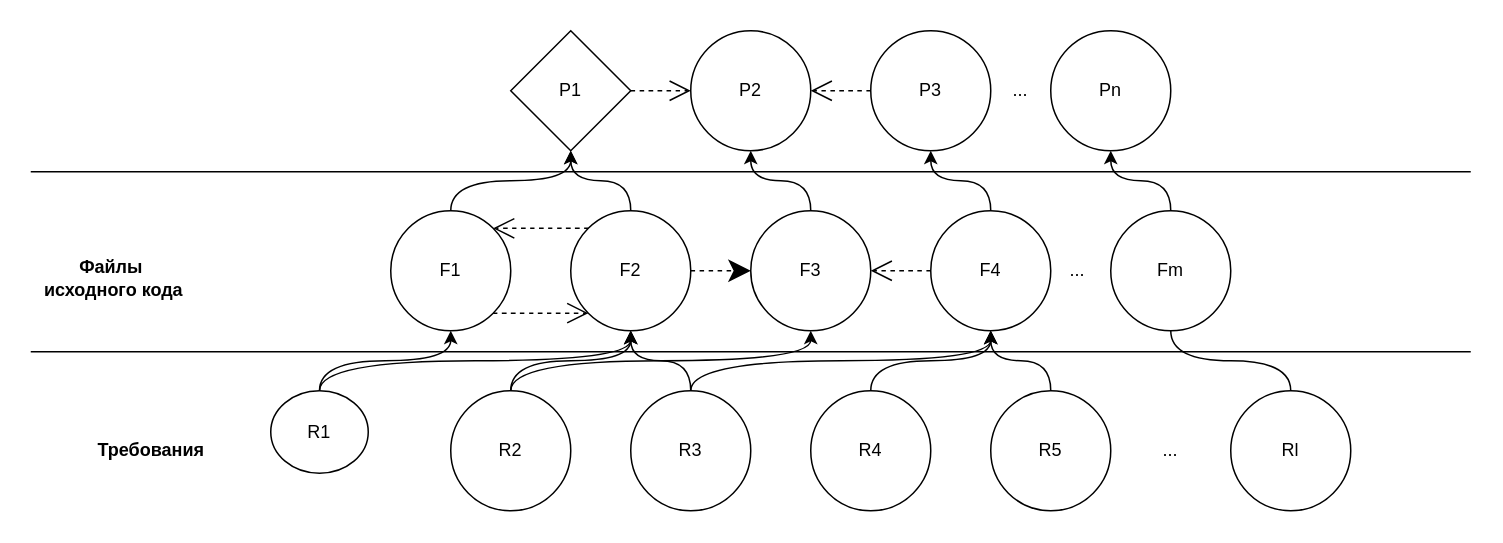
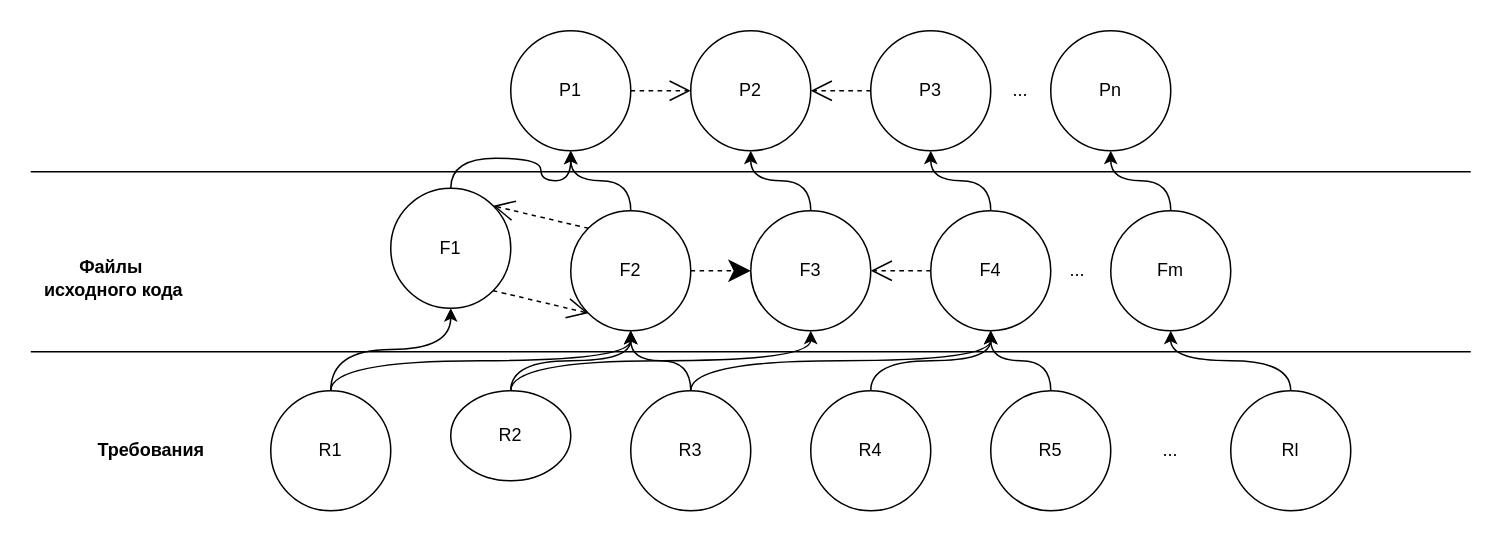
- <mxCell id="2" value="P1" style="rhombus;whiteSpace=wrap;html=1;aspect=fixed;" vertex="1" parent="1"><mxGeometry x="340" y="20" width="80" height="80" as="geometry" /></mxCell>
+ <mxCell id="2" value="P1" style="ellipse;whiteSpace=wrap;html=1;aspect=fixed;" vertex="1" parent="1"><mxGeometry x="340" y="20" width="80" height="80" as="geometry" /></mxCell>
- <mxCell id="6" value="F1" style="ellipse;whiteSpace=wrap;html=1;aspect=fixed;" vertex="1" parent="1"><mxGeometry x="260" y="140" width="80" height="80" as="geometry" /></mxCell>
+ <mxCell id="6" value="F1" style="ellipse;whiteSpace=wrap;html=1;aspect=fixed;" vertex="1" parent="1"><mxGeometry x="260" y="125" width="80" height="80" as="geometry" /></mxCell>
- <mxCell id="18" style="edgeStyle=orthogonalEdgeStyle;curved=1;rounded=0;orthogonalLoop=1;jettySize=auto;html=1;exitX=0.5;exitY=0;exitDx=0;exitDy=0;entryX=0.5;entryY=1;entryDx=0;entryDy=0;endArrow=none;" edge="1" parent="1" source="19" target="10"><mxGeometry relative="1" as="geometry"><mxPoint x="860" y="220" as="targetPoint" /></mxGeometry></mxCell>
+ <mxCell id="18" style="edgeStyle=orthogonalEdgeStyle;curved=1;rounded=0;orthogonalLoop=1;jettySize=auto;html=1;exitX=0.5;exitY=0;exitDx=0;exitDy=0;entryX=0.5;entryY=1;entryDx=0;entryDy=0;" edge="1" parent="1" source="19" target="10"><mxGeometry relative="1" as="geometry"><mxPoint x="860" y="220" as="targetPoint" /></mxGeometry></mxCell>
- <mxCell id="14" value="R1" style="ellipse;whiteSpace=wrap;html=1;aspect=fixed;" vertex="1" parent="1"><mxGeometry x="180" y="260" width="65" height="55" as="geometry" /></mxCell>
+ <mxCell id="14" value="R1" style="ellipse;whiteSpace=wrap;html=1;aspect=fixed;" vertex="1" parent="1"><mxGeometry x="180" y="260" width="80" height="80" as="geometry" /></mxCell>
- <mxCell id="17" value="R2" style="ellipse;whiteSpace=wrap;html=1;aspect=fixed;" vertex="1" parent="1"><mxGeometry x="300" y="260" width="80" height="80" as="geometry" /></mxCell>
+ <mxCell id="17" value="R2" style="ellipse;whiteSpace=wrap;html=1;aspect=fixed;" vertex="1" parent="1"><mxGeometry x="300" y="260" width="80" height="60" as="geometry" /></mxCell>
